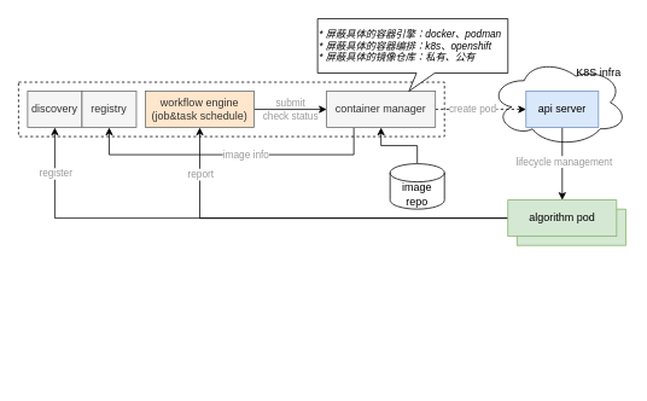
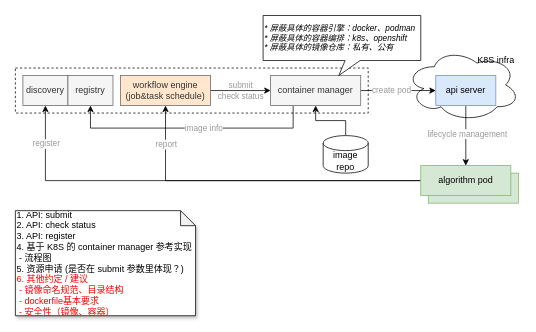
- <mxCell id="7" style="edgeStyle=none;rounded=0;orthogonalLoop=1;jettySize=auto;html=1;exitX=1;exitY=0.5;exitDx=0;exitDy=0;entryX=0;entryY=0.5;entryDx=0;entryDy=0;startArrow=none;startFill=0;dashed=1;" parent="1" source="11" target="16" edge="1"><mxGeometry relative="1" as="geometry" /></mxCell>
+ <mxCell id="7" style="edgeStyle=none;rounded=0;orthogonalLoop=1;jettySize=auto;html=1;exitX=1;exitY=0.5;exitDx=0;exitDy=0;entryX=0;entryY=0.5;entryDx=0;entryDy=0;startArrow=none;startFill=0;" parent="1" source="11" target="16" edge="1"><mxGeometry relative="1" as="geometry" /></mxCell>
+ <mxCell id="22" value="1. API: submit&lt;br&gt;2. API: check status&lt;br&gt;3. API: register&lt;br&gt;4. 基于 K8S 的 container manager 参考实现&lt;br&gt;&amp;nbsp;- 流程图&lt;br&gt;5. 资源申请 (是否在 submit 参数里体现？)&lt;br&gt;&lt;font color=&quot;#ff0000&quot;&gt;6. 其他约定 / 建议&lt;br&gt;&amp;nbsp;- 镜像命名规范、目录结构&lt;br&gt;&amp;nbsp;- dockerfile基本要求&lt;br&gt;&amp;nbsp;- 安全性（镜像、容器）&lt;/font&gt;" style="shape=note;whiteSpace=wrap;html=1;backgroundOutline=1;darkOpacity=0.05;size=20;align=left;labelBackgroundColor=none;shadow=1;" parent="1" vertex="1"><mxGeometry x="20" y="280" width="240" height="140" as="geometry" /></mxCell>
